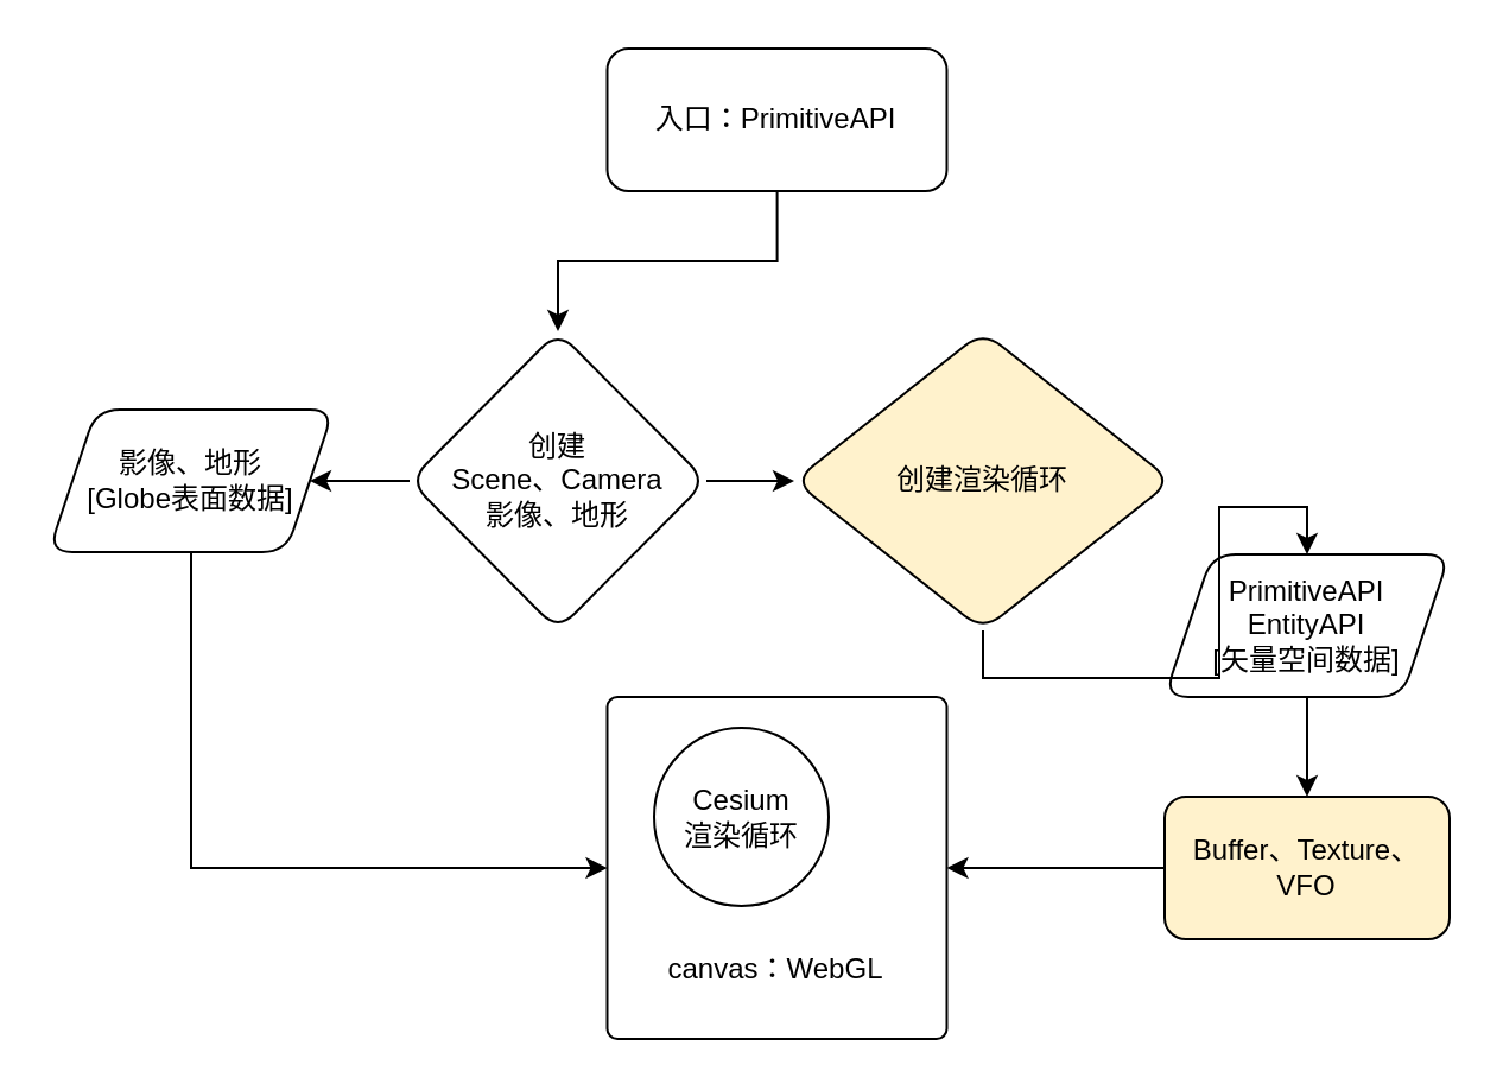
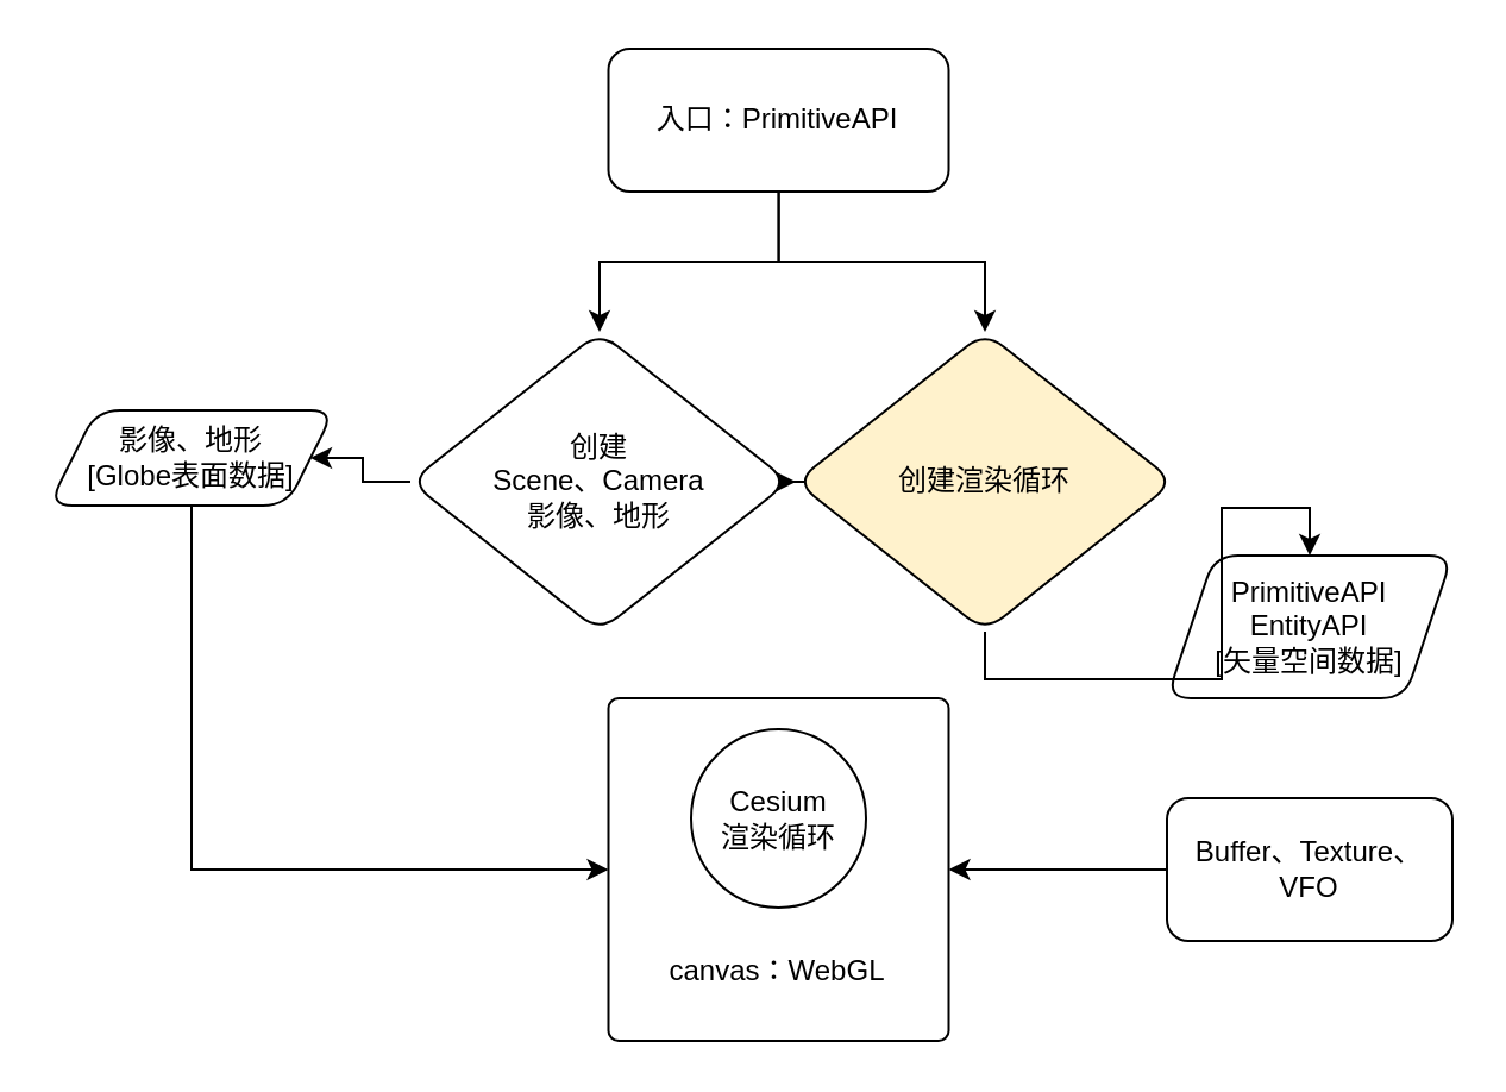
+ <mxCell id="4" style="edgeStyle=orthogonalEdgeStyle;rounded=0;orthogonalLoop=1;jettySize=auto;html=1;" edge="1" parent="1" source="5" target="17"><mxGeometry relative="1" as="geometry" /></mxCell>
- <mxCell id="13" value="影像、地形&lt;br&gt;[Globe表面数据]" style="shape=parallelogram;perimeter=parallelogramPerimeter;whiteSpace=wrap;html=1;fixedSize=1;rounded=1;" vertex="1" parent="1"><mxGeometry x="20" y="172" width="120" height="60" as="geometry" /></mxCell>
+ <mxCell id="13" value="影像、地形&lt;br&gt;[Globe表面数据]" style="shape=parallelogram;perimeter=parallelogramPerimeter;whiteSpace=wrap;html=1;fixedSize=1;rounded=1;" vertex="1" parent="1"><mxGeometry x="20" y="172" width="120" height="40" as="geometry" /></mxCell>
- <mxCell id="8" value="创建&lt;br&gt;Scene、Camera&lt;br&gt;影像、地形" style="rhombus;whiteSpace=wrap;html=1;rounded=1;" vertex="1" parent="1"><mxGeometry x="172" y="139" width="125" height="126" as="geometry" /></mxCell>
+ <mxCell id="8" value="创建&lt;br&gt;Scene、Camera&lt;br&gt;影像、地形" style="rhombus;whiteSpace=wrap;html=1;rounded=1;" vertex="1" parent="1"><mxGeometry x="172" y="139" width="159" height="126" as="geometry" /></mxCell>
- <mxCell id="10" style="edgeStyle=orthogonalEdgeStyle;rounded=0;orthogonalLoop=1;jettySize=auto;html=1;" edge="1" parent="1" source="11" target="15"><mxGeometry relative="1" as="geometry"><mxPoint x="644.034" y="372" as="targetPoint" /></mxGeometry></mxCell>
- <mxCell id="9" value="Cesium&lt;br&gt;渲染循环" style="ellipse;whiteSpace=wrap;html=1;rounded=1;" vertex="1" parent="1"><mxGeometry x="275" y="306" width="73.5" height="75" as="geometry" /></mxCell>
+ <mxCell id="9" value="Cesium&lt;br&gt;渲染循环" style="ellipse;whiteSpace=wrap;html=1;rounded=1;" vertex="1" parent="1"><mxGeometry x="290" y="306" width="73.5" height="75" as="geometry" /></mxCell>
- <mxCell id="15" value="Buffer、Texture、VFO" style="rounded=1;whiteSpace=wrap;html=1;fillColor=#fff2cc;" vertex="1" parent="1"><mxGeometry x="490.004" y="335" width="120" height="60" as="geometry" /></mxCell>
+ <mxCell id="15" value="Buffer、Texture、VFO" style="rounded=1;whiteSpace=wrap;html=1;" vertex="1" parent="1"><mxGeometry x="490.004" y="335" width="120" height="60" as="geometry" /></mxCell>
